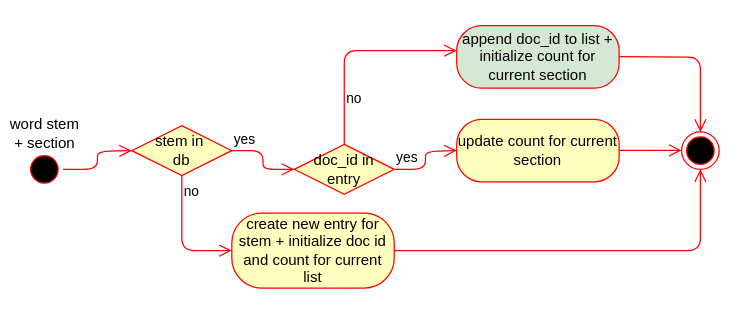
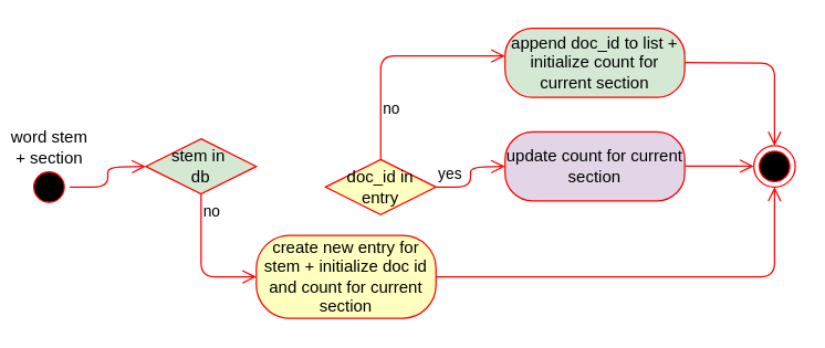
- <mxCell id="4" value="stem in&amp;nbsp;&lt;br&gt;db" style="rhombus;whiteSpace=wrap;html=1;fillColor=#ffffc0;strokeColor=#ff0000;" vertex="1" parent="1"><mxGeometry x="105" y="100" width="80" height="40" as="geometry" /></mxCell>
+ <mxCell id="4" value="stem in&amp;nbsp;&lt;br&gt;db" style="rhombus;whiteSpace=wrap;html=1;fillColor=#d5e8d4;strokeColor=#ff0000;" vertex="1" parent="1"><mxGeometry x="105" y="100" width="80" height="40" as="geometry" /></mxCell>
- <mxCell id="12" value="update count for current section" style="rounded=1;whiteSpace=wrap;html=1;arcSize=40;fontColor=#000000;fillColor=#ffffc0;strokeColor=#ff0000;" vertex="1" parent="1"><mxGeometry x="365" y="95" width="130" height="50" as="geometry" /></mxCell>
+ <mxCell id="12" value="update count for current section" style="rounded=1;whiteSpace=wrap;html=1;arcSize=40;fontColor=#000000;fillColor=#e1d5e7;strokeColor=#ff0000;" vertex="1" parent="1"><mxGeometry x="365" y="95" width="130" height="50" as="geometry" /></mxCell>
- <mxCell id="5" value="yes" style="edgeStyle=orthogonalEdgeStyle;html=1;align=left;verticalAlign=bottom;endArrow=open;endSize=8;strokeColor=#ff0000;entryX=0;entryY=0.5;entryDx=0;entryDy=0;" edge="1" source="4" parent="1" target="9"><mxGeometry x="-1" relative="1" as="geometry"><mxPoint x="285" y="120" as="targetPoint" /></mxGeometry></mxCell>
- <mxCell id="7" value="create new entry for&lt;br&gt;stem + initialize doc id and count for current list" style="rounded=1;whiteSpace=wrap;html=1;arcSize=40;fontColor=#000000;fillColor=#ffffc0;strokeColor=#ff0000;" vertex="1" parent="1"><mxGeometry x="185" y="170" width="130" height="60" as="geometry" /></mxCell>
+ <mxCell id="7" value="create new entry for&lt;br&gt;stem + initialize doc id and count for current section" style="rounded=1;whiteSpace=wrap;html=1;arcSize=40;fontColor=#000000;fillColor=#ffffc0;strokeColor=#ff0000;" vertex="1" parent="1"><mxGeometry x="185" y="170" width="130" height="60" as="geometry" /></mxCell>
